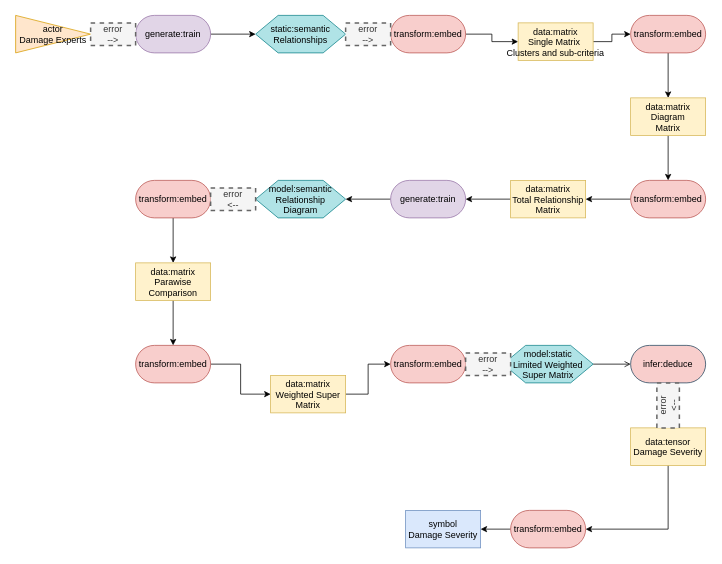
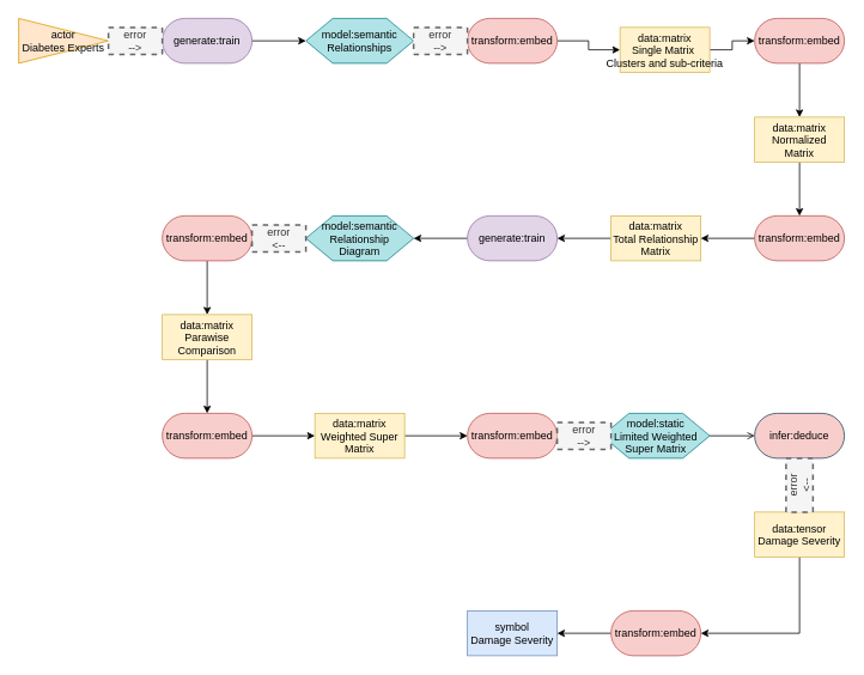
- <mxCell id="2" value="actor&#10;Damage Experts" style="triangle;fillColor=#ffe6cc;strokeColor=#d79b00;fontColor=#000000;" parent="1" name="actor" vertex="1"><mxGeometry x="20" y="20" width="100" height="50" as="geometry" /></mxCell>
+ <mxCell id="2" value="actor&#10;Diabetes Experts" style="triangle;fillColor=#ffe6cc;strokeColor=#d79b00;fontColor=#000000;" parent="1" name="actor" vertex="1"><mxGeometry x="20" y="20" width="100" height="50" as="geometry" /></mxCell>
- <mxCell id="6" value="static:semantic&#10;Relationships" style="shape=hexagon;perimeter=hexagonPerimeter2;fillColor=#b0e3e6;strokeColor=#0e8088;" parent="1" name="model" vertex="1"><mxGeometry x="340" y="20" width="120" height="50" as="geometry" /></mxCell>
+ <mxCell id="6" value="model:semantic&#10;Relationships" style="shape=hexagon;perimeter=hexagonPerimeter2;fillColor=#b0e3e6;strokeColor=#0e8088;" parent="1" name="model" vertex="1"><mxGeometry x="340" y="20" width="120" height="50" as="geometry" /></mxCell>
- <mxCell id="15" value="data:matrix&#10;Diagram&#10;Matrix" style="rectangle;fillColor=#fff2cc;strokeColor=#d6b656;" parent="1" name="data" vertex="1"><mxGeometry x="840" y="130" width="100" height="50" as="geometry" /></mxCell>
+ <mxCell id="15" value="data:matrix&#10;Normalized&#10;Matrix" style="rectangle;fillColor=#fff2cc;strokeColor=#d6b656;" parent="1" name="data" vertex="1"><mxGeometry x="840" y="130" width="100" height="50" as="geometry" /></mxCell>
- <mxCell id="31" value="data:matrix&#10;Weighted Super&#10;Matrix" style="rectangle;fillColor=#fff2cc;strokeColor=#d6b656;" parent="1" name="data" vertex="1"><mxGeometry x="360" y="500" width="100" height="50" as="geometry" /></mxCell>
+ <mxCell id="31" value="data:matrix&#10;Weighted Super&#10;Matrix" style="rectangle;fillColor=#fff2cc;strokeColor=#d6b656;" parent="1" name="data" vertex="1"><mxGeometry x="350" y="460" width="100" height="50" as="geometry" /></mxCell>
- <mxCell id="42" value="symbol&#10;Damage Severity" style="rectangle;fillColor=#dae8fc;strokeColor=#6c8ebf;" parent="1" name="symbol" vertex="1"><mxGeometry x="540" y="680" width="100" height="50" as="geometry" /></mxCell>
+ <mxCell id="42" value="symbol&#10;Damage Severity" style="rectangle;fillColor=#dae8fc;strokeColor=#6c8ebf;" parent="1" name="symbol" vertex="1"><mxGeometry x="520" y="680" width="100" height="50" as="geometry" /></mxCell>
